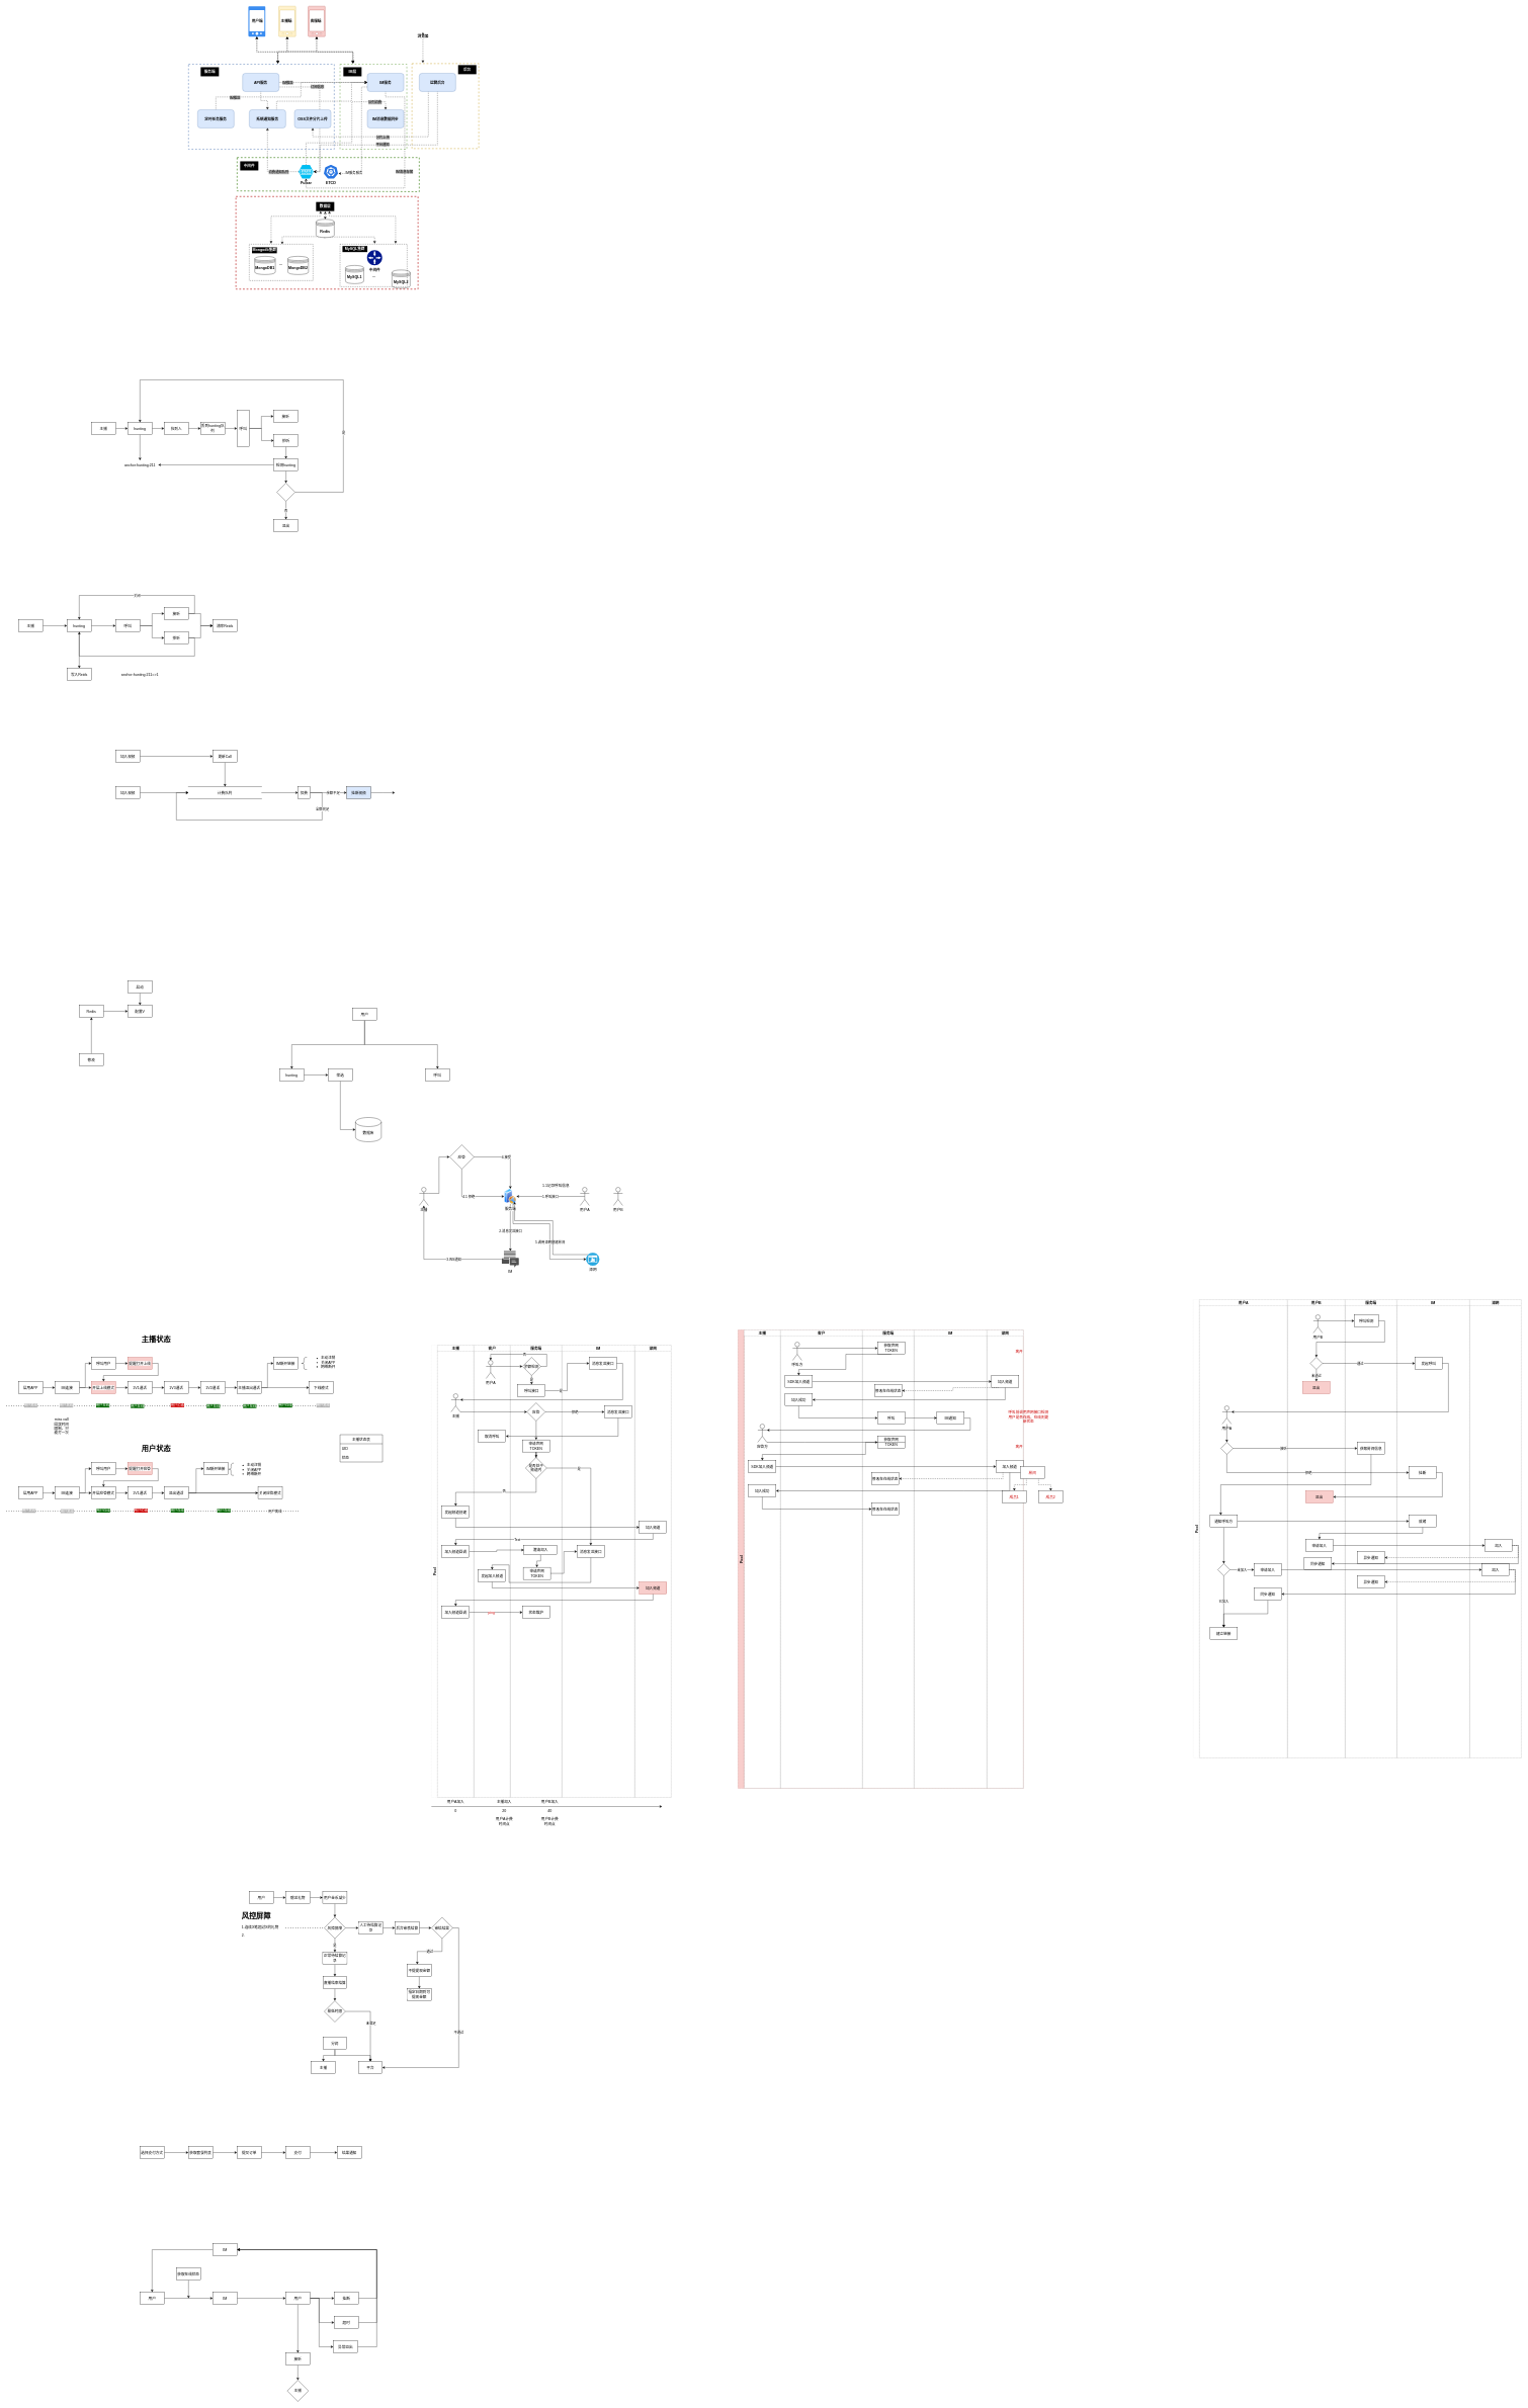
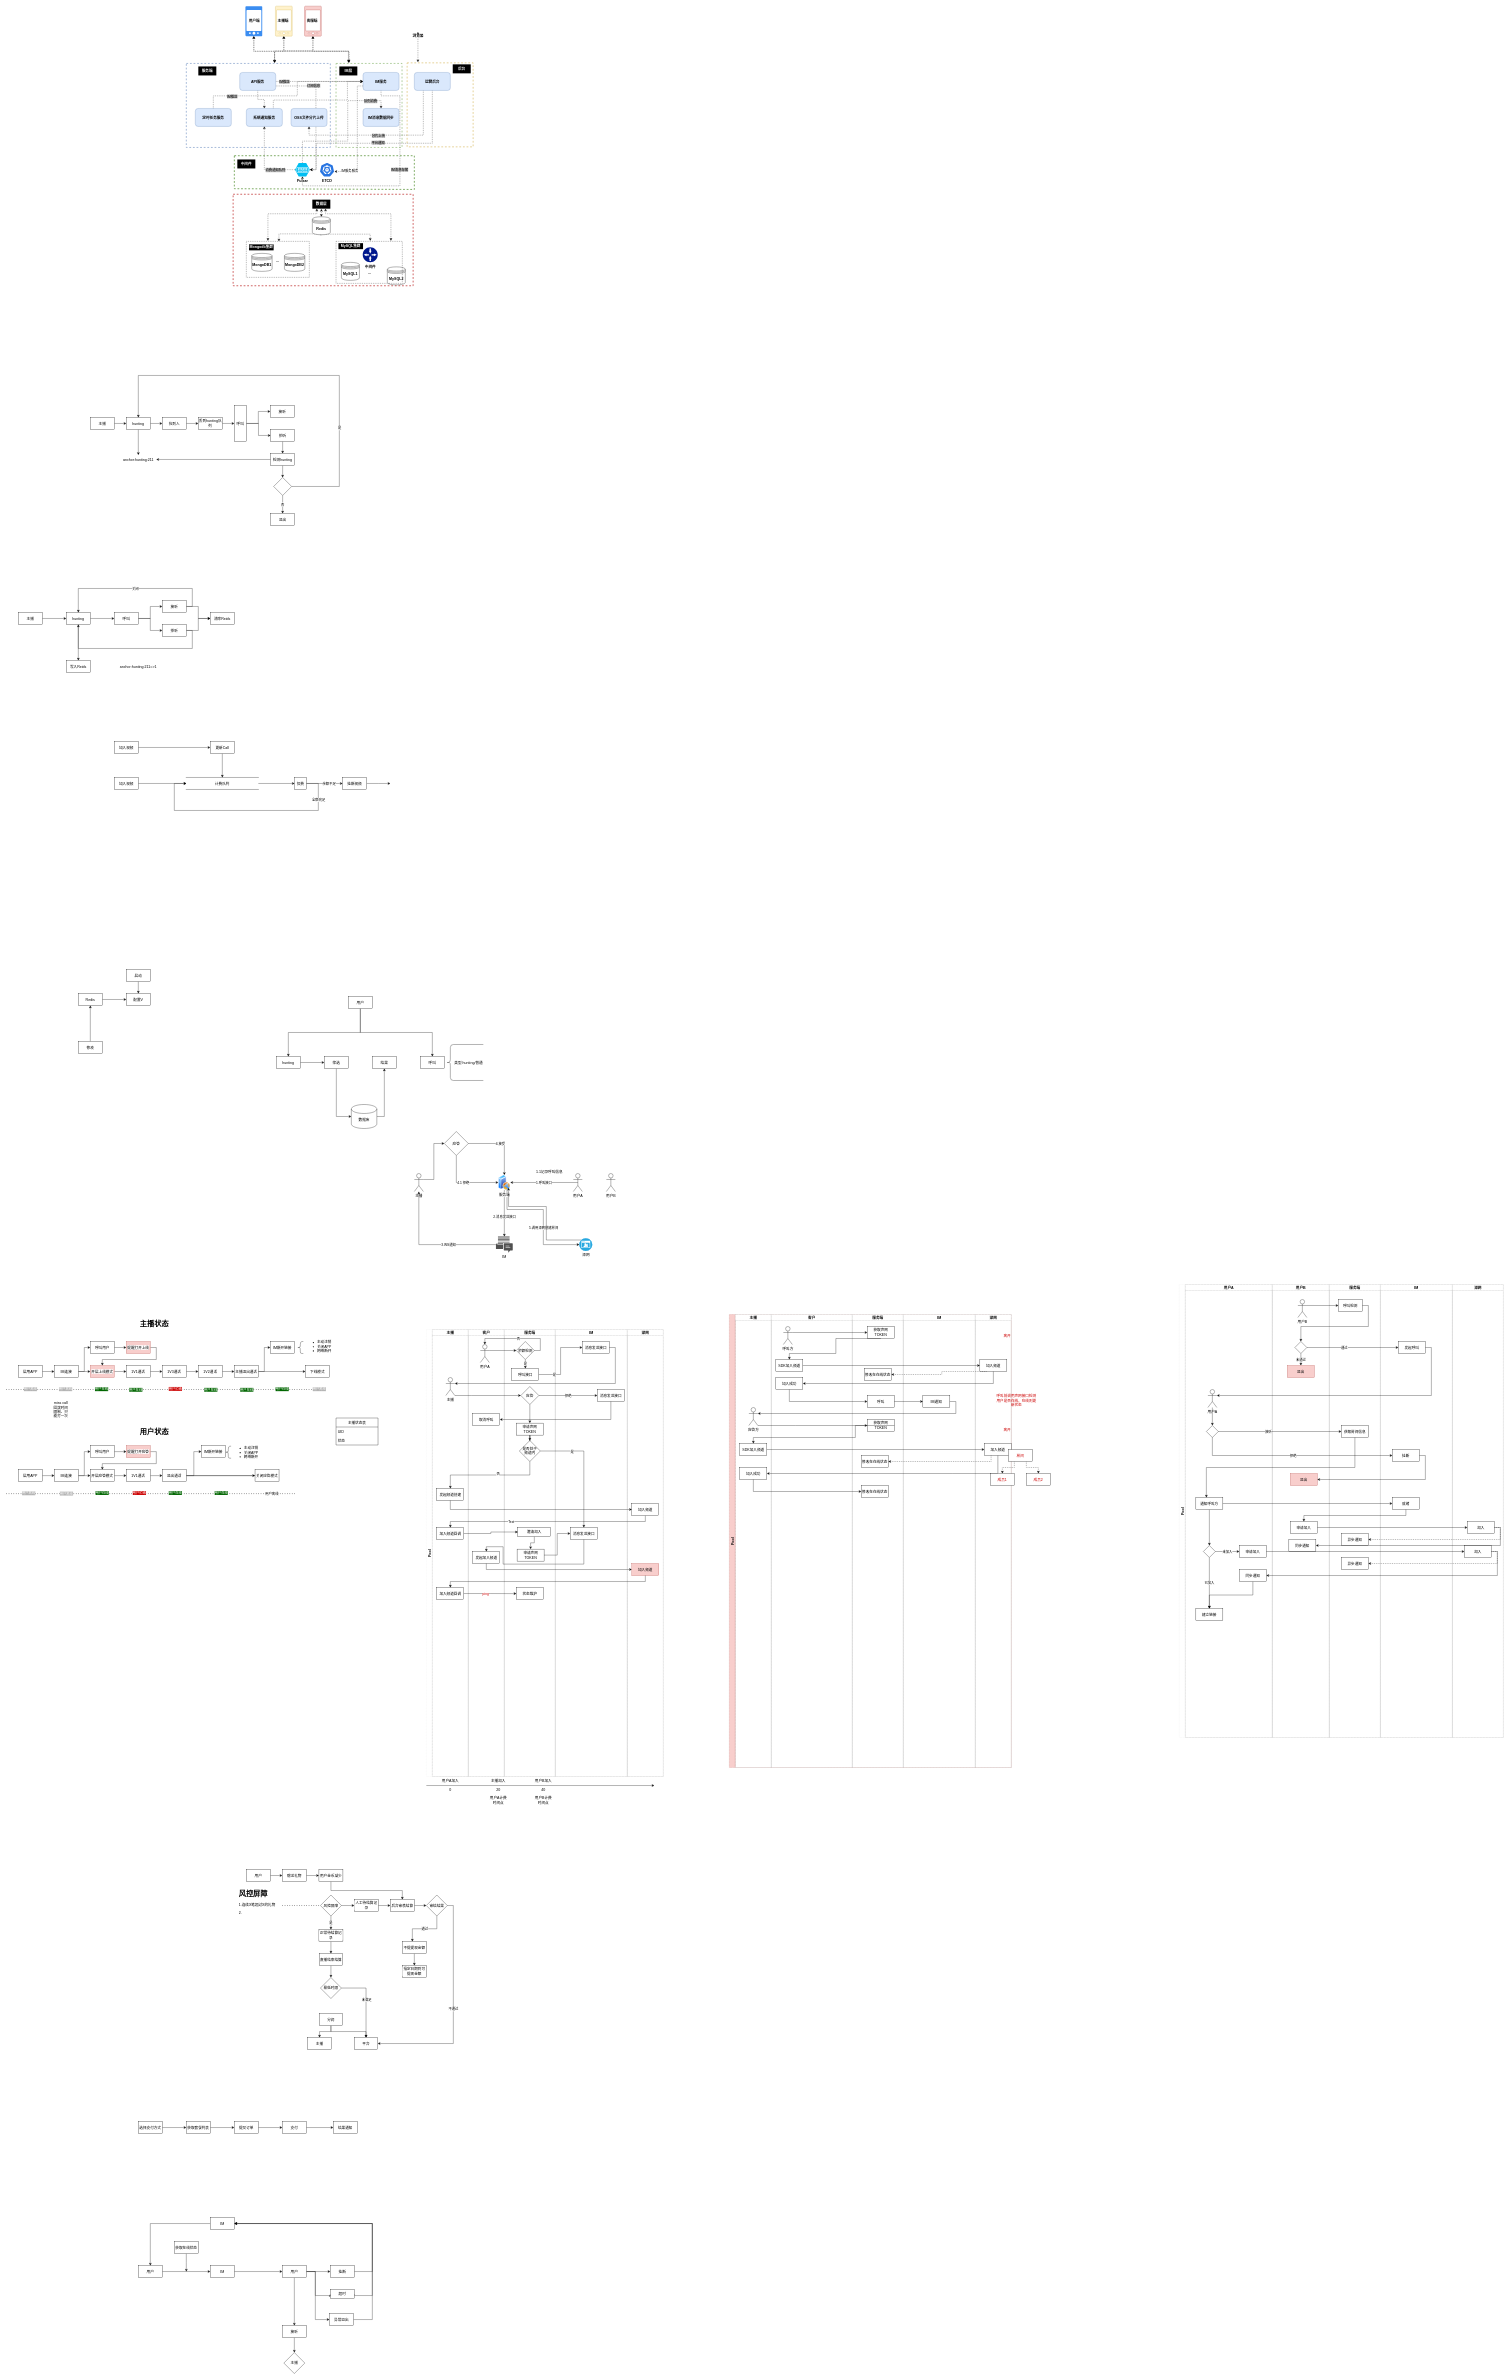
- <mxCell id="338" value="挂断视频" style="rounded=0;whiteSpace=wrap;html=1;fillColor=#dae8fc;" parent="1" vertex="1"><mxGeometry x="1141" y="2591" width="80" height="40" as="geometry" /></mxCell>
+ <mxCell id="338" value="挂断视频" style="rounded=0;whiteSpace=wrap;html=1;" parent="1" vertex="1"><mxGeometry x="1141" y="2591" width="80" height="40" as="geometry" /></mxCell>
+ <mxCell id="318" value="结果" style="rounded=0;whiteSpace=wrap;html=1;" parent="1" vertex="1"><mxGeometry x="1240" y="3521" width="80" height="40" as="geometry" /></mxCell>
+ <mxCell id="323" value="类型:hunting/普通" style="shape=curlyBracket;whiteSpace=wrap;html=1;rounded=1;size=0.106;align=right;" parent="1" vertex="1"><mxGeometry x="1487" y="3481" width="123" height="120" as="geometry" /></mxCell>
+ <mxCell id="316" style="edgeStyle=orthogonalEdgeStyle;rounded=0;orthogonalLoop=1;jettySize=auto;html=1;exitX=1;exitY=0.5;exitDx=0;exitDy=0;exitPerimeter=0;entryX=0.5;entryY=1;entryDx=0;entryDy=0;" parent="1" source="317" target="318" edge="1"><mxGeometry relative="1" as="geometry" /></mxCell>
- <mxCell id="151" value="IM通知" style="rounded=0;whiteSpace=wrap;html=1;" parent="150" vertex="1"><mxGeometry x="75" y="270" width="90" height="40" as="geometry" /></mxCell>
+ <mxCell id="151" value="IM通知" style="rounded=0;whiteSpace=wrap;html=1;" parent="150" vertex="1"><mxGeometry x="65" y="270" width="90" height="40" as="geometry" /></mxCell>
- <mxCell id="252" style="edgeStyle=orthogonalEdgeStyle;rounded=0;orthogonalLoop=1;jettySize=auto;html=1;exitX=0.5;exitY=1;exitDx=0;exitDy=0;labelBackgroundColor=default;fontColor=default;strokeColor=default;" parent="1" source="253" target="258" edge="1"><mxGeometry relative="1" as="geometry" /></mxCell>
+ <mxCell id="252" style="edgeStyle=orthogonalEdgeStyle;rounded=0;orthogonalLoop=1;jettySize=auto;html=1;exitX=0.5;exitY=1;exitDx=0;exitDy=0;labelBackgroundColor=default;fontColor=default;strokeColor=default;" parent="1" source="253" target="274" edge="1"><mxGeometry relative="1" as="geometry" /></mxCell>
- <mxCell id="306" value="超时" style="rounded=0;whiteSpace=wrap;html=1;labelBackgroundColor=default;fontColor=default;strokeColor=default;fillColor=default;" parent="1" vertex="1"><mxGeometry x="1100" y="7631" width="80" height="40" as="geometry" /></mxCell>
+ <mxCell id="306" value="超时" style="rounded=0;whiteSpace=wrap;html=1;labelBackgroundColor=default;fontColor=default;strokeColor=default;fillColor=default;" parent="1" vertex="1"><mxGeometry x="1100" y="7631" width="80" height="30" as="geometry" /></mxCell>
